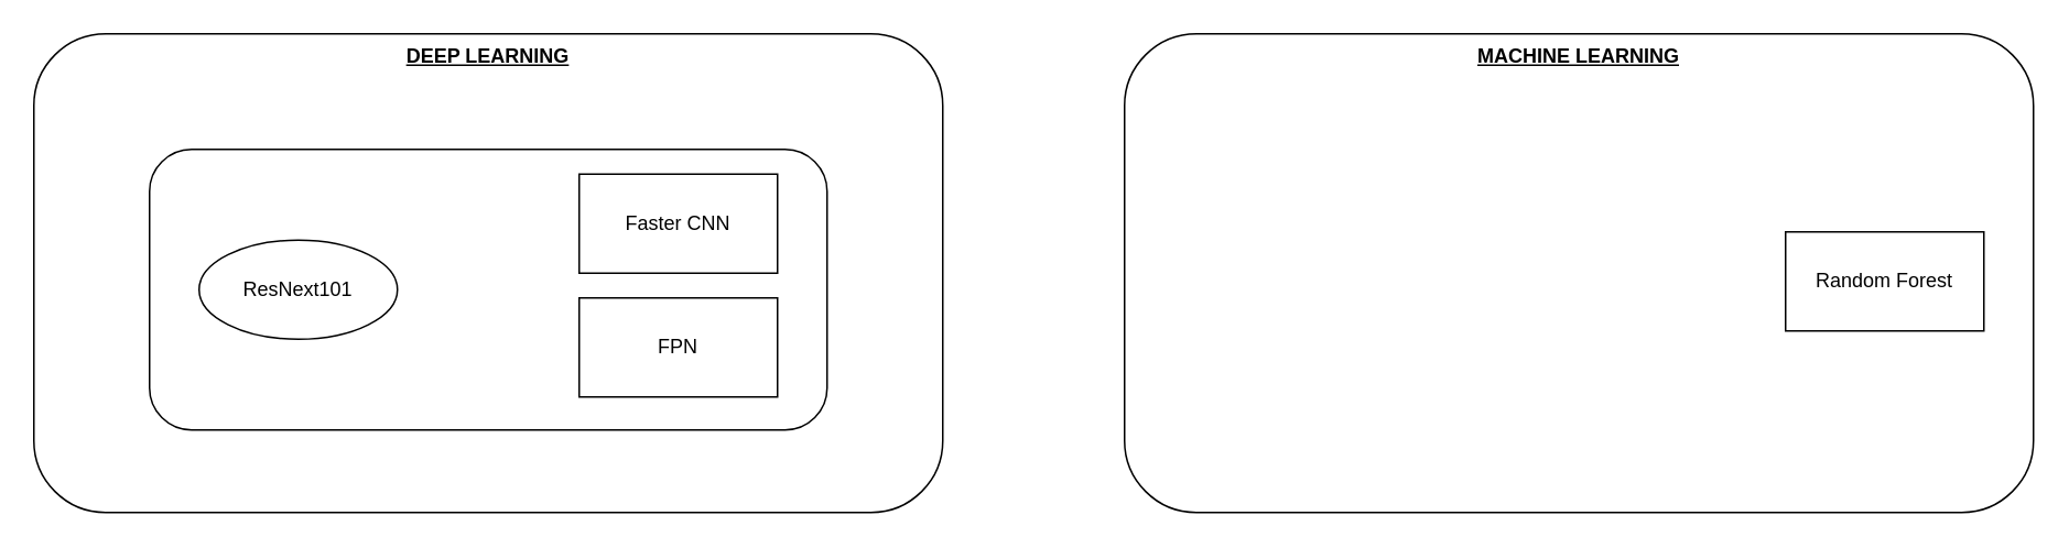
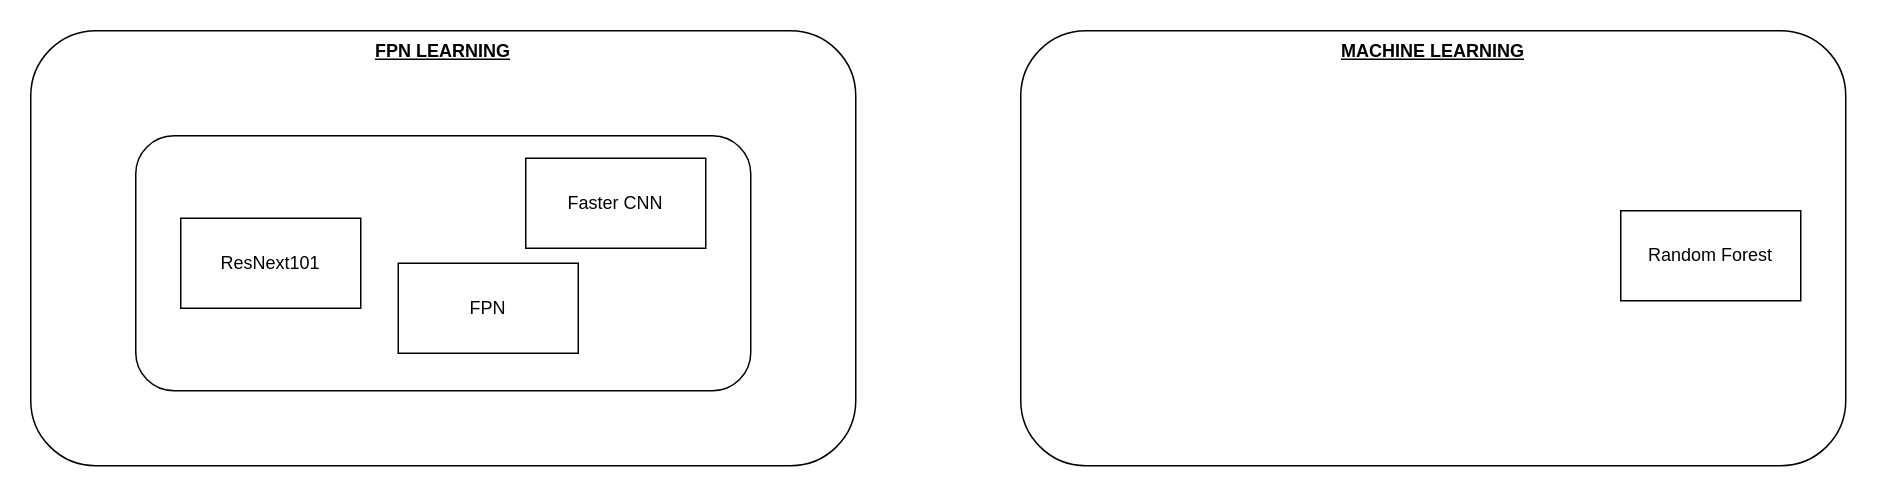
- <mxCell id="2" value="DEEP LEARNING" style="rounded=1;whiteSpace=wrap;html=1;verticalAlign=top;fontStyle=5" vertex="1" parent="1"><mxGeometry x="20" y="20" width="550" height="290" as="geometry" /></mxCell>
+ <mxCell id="2" value="FPN LEARNING" style="rounded=1;whiteSpace=wrap;html=1;verticalAlign=top;fontStyle=5" vertex="1" parent="1"><mxGeometry x="20" y="20" width="550" height="290" as="geometry" /></mxCell>
- <mxCell id="4" value="ResNext101" style="ellipse;whiteSpace=wrap;html=1;" vertex="1" parent="1"><mxGeometry x="120" y="145" width="120" height="60" as="geometry" /></mxCell>
+ <mxCell id="4" value="ResNext101" style="rounded=0;whiteSpace=wrap;html=1;" vertex="1" parent="1"><mxGeometry x="120" y="145" width="120" height="60" as="geometry" /></mxCell>
- <mxCell id="5" value="FPN" style="rounded=0;whiteSpace=wrap;html=1;" vertex="1" parent="1"><mxGeometry x="350" y="180" width="120" height="60" as="geometry" /></mxCell>
+ <mxCell id="5" value="FPN" style="rounded=0;whiteSpace=wrap;html=1;" vertex="1" parent="1"><mxGeometry x="265" y="175" width="120" height="60" as="geometry" /></mxCell>
